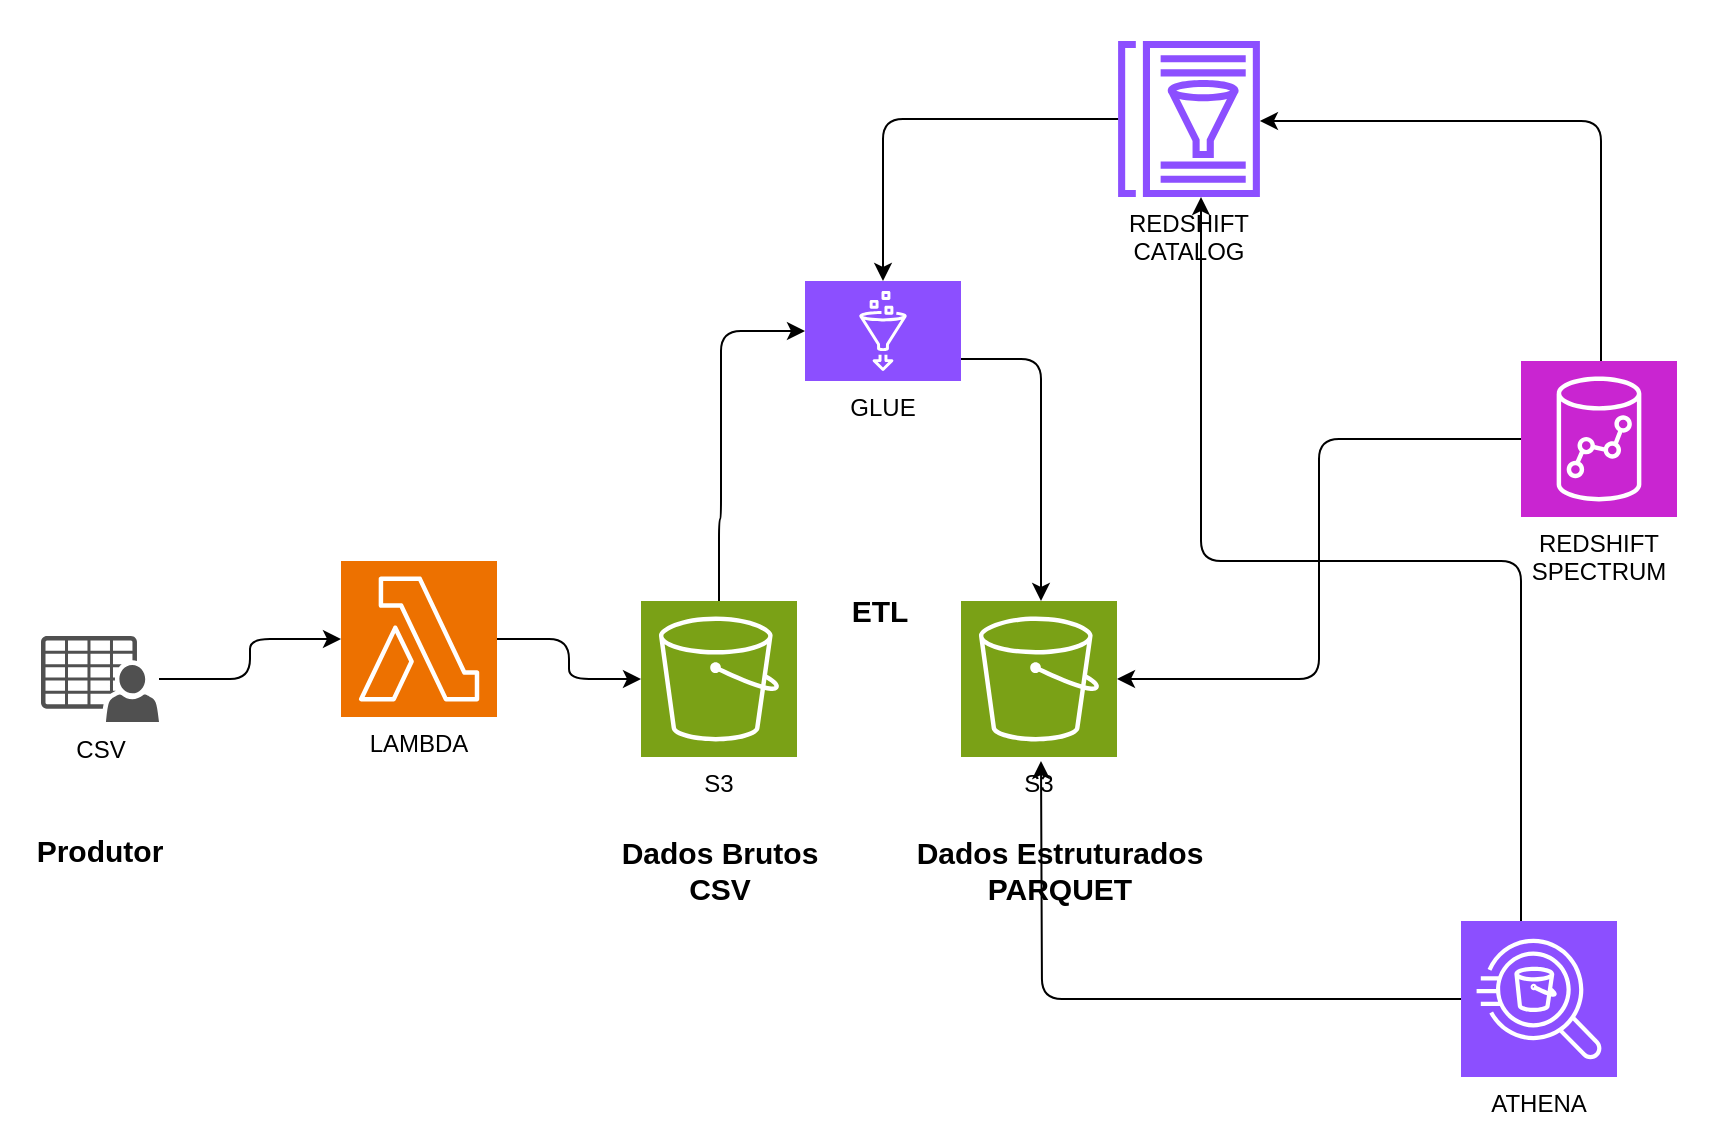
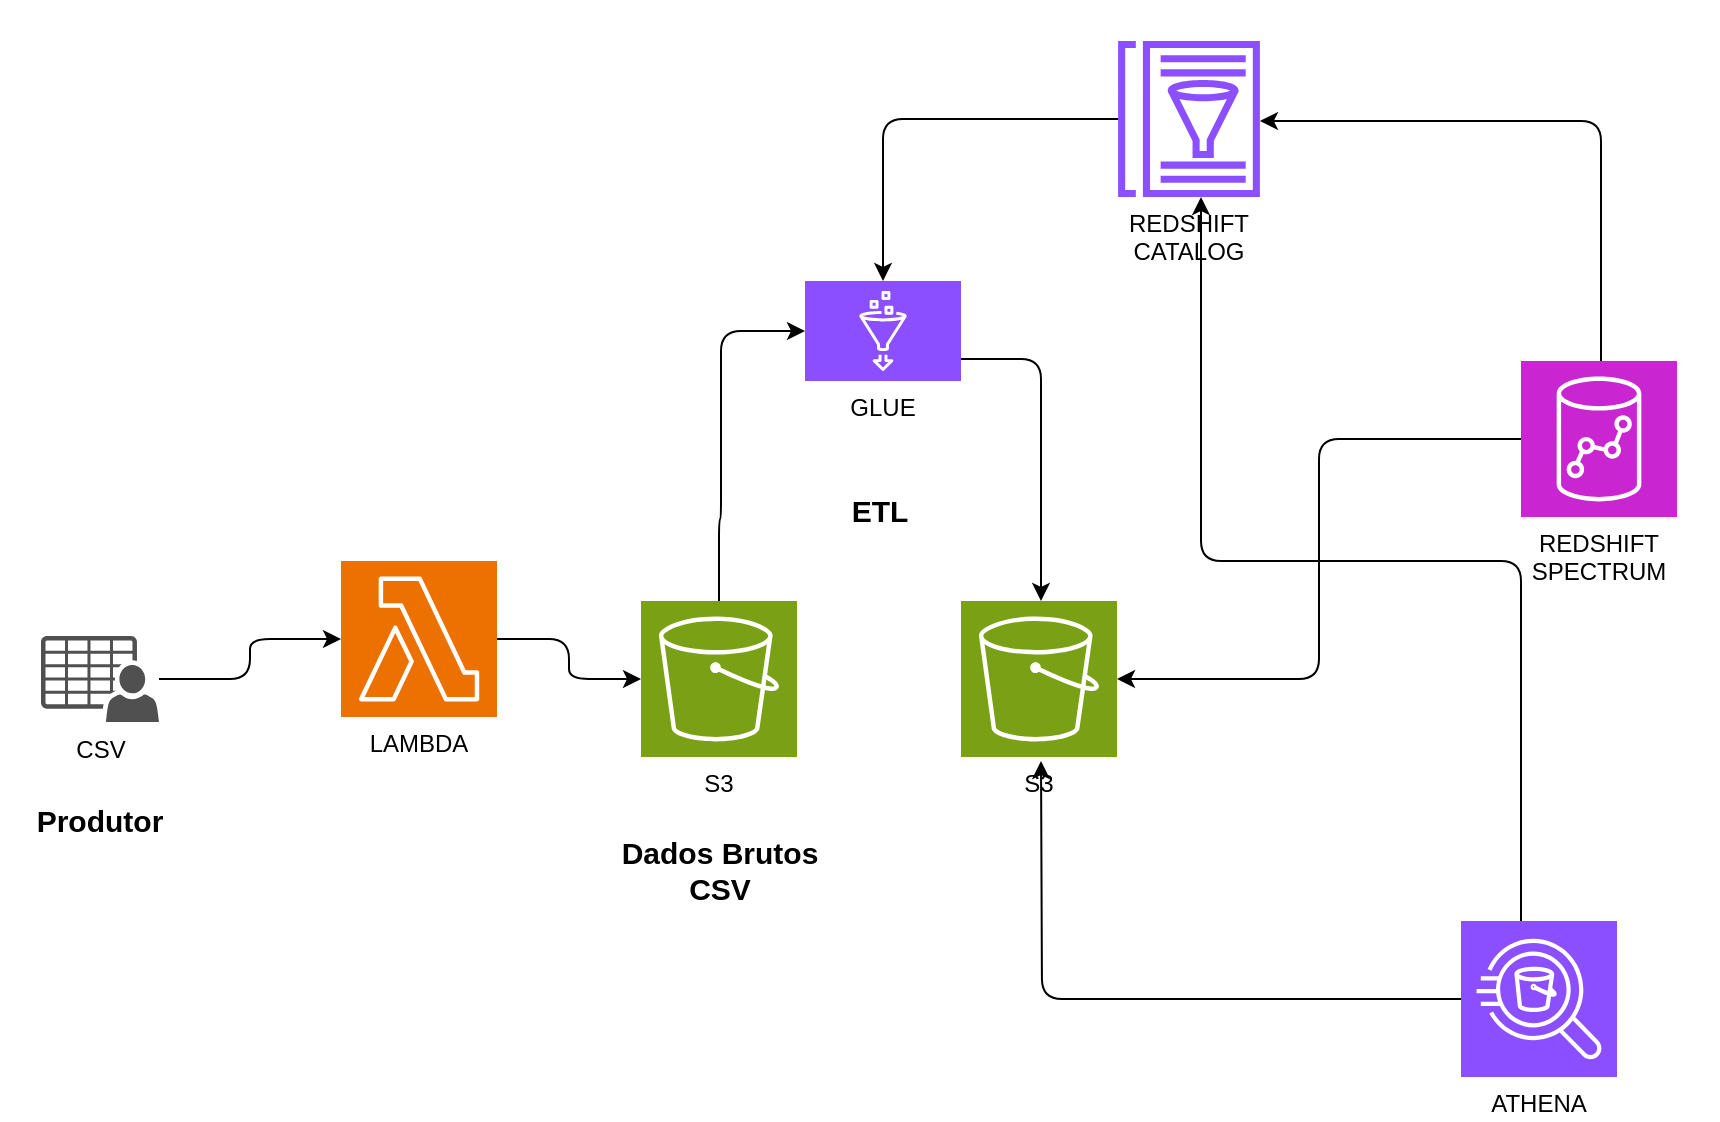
- <mxCell id="21" value="&lt;font style=&quot;font-size: 15px;&quot;&gt;&lt;b&gt;ETL&lt;/b&gt;&lt;/font&gt;" style="text;html=1;align=center;verticalAlign=middle;whiteSpace=wrap;rounded=0;" vertex="1" parent="1"><mxGeometry x="410" y="290" width="60" height="30" as="geometry" /></mxCell>
+ <mxCell id="21" value="&lt;font style=&quot;font-size: 15px;&quot;&gt;&lt;b&gt;ETL&lt;/b&gt;&lt;/font&gt;" style="text;html=1;align=center;verticalAlign=middle;whiteSpace=wrap;rounded=0;" vertex="1" parent="1"><mxGeometry x="410" y="240" width="60" height="30" as="geometry" /></mxCell>
- <mxCell id="19" value="&lt;font style=&quot;font-size: 15px;&quot;&gt;&lt;b style=&quot;&quot;&gt;Produtor&lt;/b&gt;&lt;/font&gt;" style="text;html=1;align=center;verticalAlign=middle;whiteSpace=wrap;rounded=0;" vertex="1" parent="1"><mxGeometry x="20" y="410" width="60" height="30" as="geometry" /></mxCell>
+ <mxCell id="19" value="&lt;font style=&quot;font-size: 15px;&quot;&gt;&lt;b style=&quot;&quot;&gt;Produtor&lt;/b&gt;&lt;/font&gt;" style="text;html=1;align=center;verticalAlign=middle;whiteSpace=wrap;rounded=0;" vertex="1" parent="1"><mxGeometry x="20" y="395" width="60" height="30" as="geometry" /></mxCell>
- <mxCell id="22" value="&lt;font style=&quot;font-size: 15px;&quot;&gt;&lt;b&gt;Dados Estruturados&lt;/b&gt;&lt;/font&gt;&lt;div&gt;&lt;font style=&quot;font-size: 15px;&quot;&gt;&lt;b&gt;PARQUET&lt;/b&gt;&lt;/font&gt;&lt;/div&gt;" style="text;html=1;align=center;verticalAlign=middle;whiteSpace=wrap;rounded=0;" vertex="1" parent="1"><mxGeometry x="450" y="420" width="160" height="30" as="geometry" /></mxCell>
